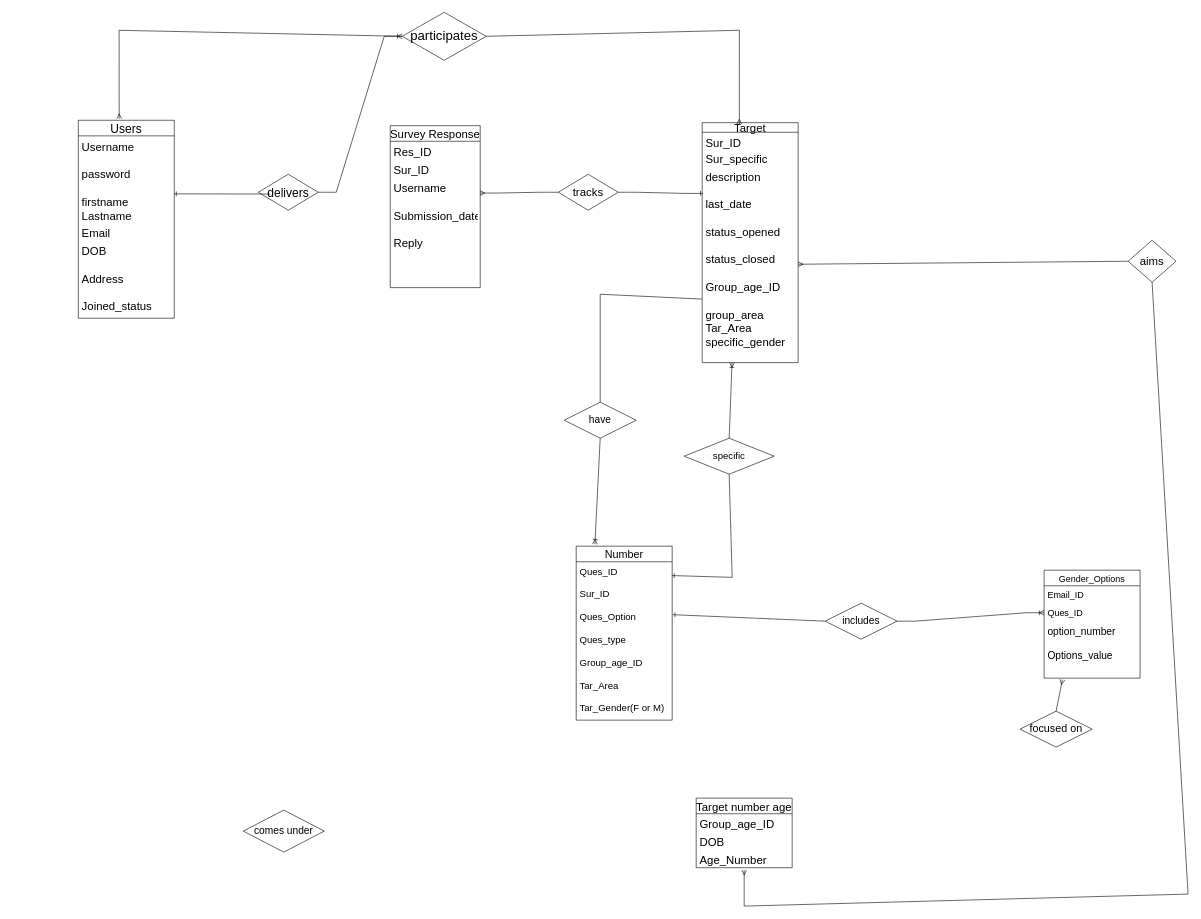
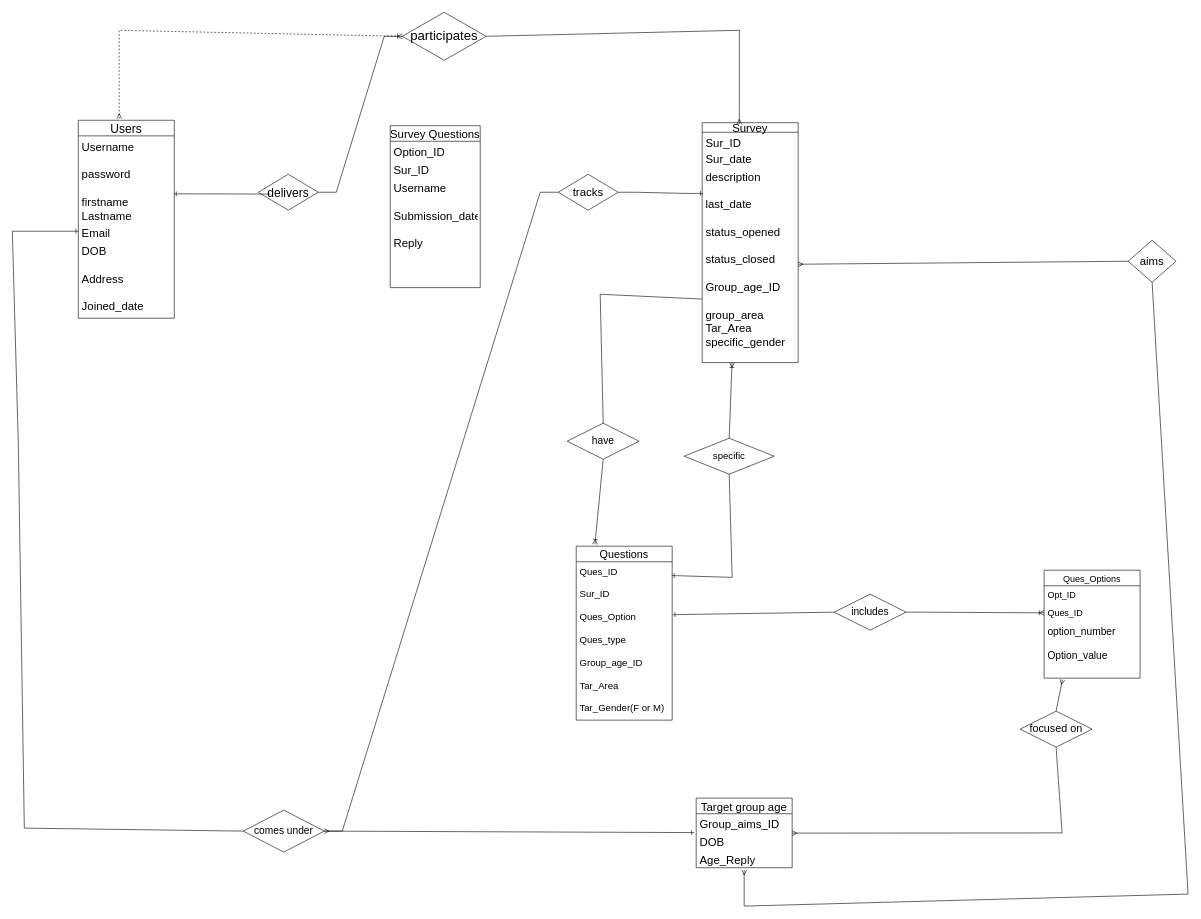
- <mxCell id="48" value="" style="edgeStyle=none;orthogonalLoop=1;jettySize=auto;html=1;rounded=0;startArrow=ERmany;startFill=0;endArrow=none;endFill=0;sourcePerimeterSpacing=1;targetPerimeterSpacing=1;entryX=0;entryY=0.5;entryDx=0;entryDy=0;exitX=0.426;exitY=-0.008;exitDx=0;exitDy=0;exitPerimeter=0;" edge="1" parent="1" source="2" target="47"><mxGeometry width="80" relative="1" as="geometry"><mxPoint x="180" y="110" as="sourcePoint" /><mxPoint x="620" y="150" as="targetPoint" /><Array as="points"><mxPoint x="198" y="50" /></Array></mxGeometry></mxCell>
+ <mxCell id="48" value="" style="edgeStyle=none;orthogonalLoop=1;jettySize=auto;html=1;rounded=0;startArrow=ERmany;startFill=0;endArrow=none;endFill=0;sourcePerimeterSpacing=1;targetPerimeterSpacing=1;entryX=0;entryY=0.5;entryDx=0;entryDy=0;exitX=0.426;exitY=-0.008;exitDx=0;exitDy=0;exitPerimeter=0;dashed=1;" edge="1" parent="1" source="2" target="47"><mxGeometry width="80" relative="1" as="geometry"><mxPoint x="180" y="110" as="sourcePoint" /><mxPoint x="620" y="150" as="targetPoint" /><Array as="points"><mxPoint x="198" y="50" /></Array></mxGeometry></mxCell>
- <mxCell id="13" value="Target" style="swimlane;fontStyle=0;childLayout=stackLayout;horizontal=1;startSize=16;horizontalStack=0;resizeParent=1;resizeParentMax=0;resizeLast=0;collapsible=1;marginBottom=0;align=center;fontSize=19;" parent="1" vertex="1"><mxGeometry x="1170" y="204" width="160" height="400" as="geometry" /></mxCell>
+ <mxCell id="13" value="Survey" style="swimlane;fontStyle=0;childLayout=stackLayout;horizontal=1;startSize=16;horizontalStack=0;resizeParent=1;resizeParentMax=0;resizeLast=0;collapsible=1;marginBottom=0;align=center;fontSize=19;" parent="1" vertex="1"><mxGeometry x="1170" y="204" width="160" height="400" as="geometry" /></mxCell>
- <mxCell id="6" value="Survey Response" style="swimlane;fontStyle=0;childLayout=stackLayout;horizontal=1;startSize=26;horizontalStack=0;resizeParent=1;resizeParentMax=0;resizeLast=0;collapsible=1;marginBottom=0;align=center;fontSize=19;" parent="1" vertex="1"><mxGeometry x="650" y="209" width="150" height="270" as="geometry" /></mxCell>
+ <mxCell id="6" value="Survey Questions" style="swimlane;fontStyle=0;childLayout=stackLayout;horizontal=1;startSize=26;horizontalStack=0;resizeParent=1;resizeParentMax=0;resizeLast=0;collapsible=1;marginBottom=0;align=center;fontSize=19;" parent="1" vertex="1"><mxGeometry x="650" y="209" width="150" height="270" as="geometry" /></mxCell>
- <mxCell id="7" value="Res_ID" style="text;strokeColor=none;fillColor=none;spacingLeft=4;spacingRight=4;overflow=hidden;rotatable=0;points=[[0,0.5],[1,0.5]];portConstraint=eastwest;fontSize=19;" parent="6" vertex="1"><mxGeometry y="26" width="150" height="30" as="geometry" /></mxCell>
+ <mxCell id="7" value="Option_ID" style="text;strokeColor=none;fillColor=none;spacingLeft=4;spacingRight=4;overflow=hidden;rotatable=0;points=[[0,0.5],[1,0.5]];portConstraint=eastwest;fontSize=19;" parent="6" vertex="1"><mxGeometry y="26" width="150" height="30" as="geometry" /></mxCell>
- <mxCell id="15" value="Sur_specific" style="text;strokeColor=none;fillColor=none;spacingLeft=4;spacingRight=4;overflow=hidden;rotatable=0;points=[[0,0.5],[1,0.5]];portConstraint=eastwest;fontSize=19;" parent="13" vertex="1"><mxGeometry y="42" width="160" height="30" as="geometry" /></mxCell>
+ <mxCell id="15" value="Sur_date" style="text;strokeColor=none;fillColor=none;spacingLeft=4;spacingRight=4;overflow=hidden;rotatable=0;points=[[0,0.5],[1,0.5]];portConstraint=eastwest;fontSize=19;" parent="13" vertex="1"><mxGeometry y="42" width="160" height="30" as="geometry" /></mxCell>
- <mxCell id="26" value="" style="edgeStyle=entityRelationEdgeStyle;fontSize=12;html=1;endArrow=ERmany;rounded=0;entryX=0.996;entryY=0.143;entryDx=0;entryDy=0;entryPerimeter=0;exitX=0;exitY=0.5;exitDx=0;exitDy=0;" parent="1" source="25" target="9" edge="1"><mxGeometry width="100" height="100" relative="1" as="geometry"><mxPoint x="1020" y="550" as="sourcePoint" /><mxPoint x="950" y="470" as="targetPoint" /></mxGeometry></mxCell>
+ <mxCell id="26" value="" style="edgeStyle=entityRelationEdgeStyle;fontSize=12;html=1;endArrow=ERmany;rounded=0;exitX=0;exitY=0.5;exitDx=0;exitDy=0;" parent="1" source="25" target="38" edge="1"><mxGeometry width="100" height="100" relative="1" as="geometry"><mxPoint x="1020" y="550" as="sourcePoint" /><mxPoint x="950" y="470" as="targetPoint" /></mxGeometry></mxCell>
- <mxCell id="5" value="DOB&#10;&#10;Address&#10;&#10;Joined_status" style="text;strokeColor=none;fillColor=none;spacingLeft=4;spacingRight=4;overflow=hidden;rotatable=0;points=[[0,0.5],[1,0.5]];portConstraint=eastwest;fontSize=19;" parent="2" vertex="1"><mxGeometry y="200" width="160" height="130" as="geometry" /></mxCell>
+ <mxCell id="5" value="DOB&#10;&#10;Address&#10;&#10;Joined_date" style="text;strokeColor=none;fillColor=none;spacingLeft=4;spacingRight=4;overflow=hidden;rotatable=0;points=[[0,0.5],[1,0.5]];portConstraint=eastwest;fontSize=19;" parent="2" vertex="1"><mxGeometry y="200" width="160" height="130" as="geometry" /></mxCell>
- <mxCell id="28" value="&lt;font style=&quot;font-size: 17px;&quot;&gt;have&lt;/font&gt;" style="shape=rhombus;perimeter=rhombusPerimeter;whiteSpace=wrap;html=1;align=center;" parent="1" vertex="1"><mxGeometry x="940" y="670" width="120" height="60" as="geometry" /></mxCell>
+ <mxCell id="28" value="&lt;font style=&quot;font-size: 17px;&quot;&gt;have&lt;/font&gt;" style="shape=rhombus;perimeter=rhombusPerimeter;whiteSpace=wrap;html=1;align=center;" parent="1" vertex="1"><mxGeometry x="945" y="705" width="120" height="60" as="geometry" /></mxCell>
- <mxCell id="17" value="Number" style="swimlane;fontStyle=0;childLayout=stackLayout;horizontal=1;startSize=26;horizontalStack=0;resizeParent=1;resizeParentMax=0;resizeLast=0;collapsible=1;marginBottom=0;align=center;fontSize=18;" parent="1" vertex="1"><mxGeometry x="960" y="910" width="160" height="290" as="geometry" /></mxCell>
+ <mxCell id="17" value="Questions" style="swimlane;fontStyle=0;childLayout=stackLayout;horizontal=1;startSize=26;horizontalStack=0;resizeParent=1;resizeParentMax=0;resizeLast=0;collapsible=1;marginBottom=0;align=center;fontSize=18;" parent="1" vertex="1"><mxGeometry x="960" y="910" width="160" height="290" as="geometry" /></mxCell>
- <mxCell id="19" value="Gender_Options" style="swimlane;fontStyle=0;childLayout=stackLayout;horizontal=1;startSize=26;horizontalStack=0;resizeParent=1;resizeParentMax=0;resizeLast=0;collapsible=1;marginBottom=0;align=center;fontSize=15;" parent="1" vertex="1"><mxGeometry x="1740" y="950" width="160" height="180" as="geometry" /></mxCell>
+ <mxCell id="19" value="Ques_Options" style="swimlane;fontStyle=0;childLayout=stackLayout;horizontal=1;startSize=26;horizontalStack=0;resizeParent=1;resizeParentMax=0;resizeLast=0;collapsible=1;marginBottom=0;align=center;fontSize=15;" parent="1" vertex="1"><mxGeometry x="1740" y="950" width="160" height="180" as="geometry" /></mxCell>
- <mxCell id="20" value="Email_ID" style="text;strokeColor=none;fillColor=none;spacingLeft=4;spacingRight=4;overflow=hidden;rotatable=0;points=[[0,0.5],[1,0.5]];portConstraint=eastwest;fontSize=15;" parent="19" vertex="1"><mxGeometry y="26" width="160" height="30" as="geometry" /></mxCell>
+ <mxCell id="20" value="Opt_ID" style="text;strokeColor=none;fillColor=none;spacingLeft=4;spacingRight=4;overflow=hidden;rotatable=0;points=[[0,0.5],[1,0.5]];portConstraint=eastwest;fontSize=15;" parent="19" vertex="1"><mxGeometry y="26" width="160" height="30" as="geometry" /></mxCell>
+ <mxCell id="40" value="" style="edgeStyle=none;orthogonalLoop=1;jettySize=auto;html=1;rounded=0;startArrow=none;startFill=0;endArrow=ERone;endFill=0;sourcePerimeterSpacing=1;targetPerimeterSpacing=1;entryX=0;entryY=0.5;entryDx=0;entryDy=0;exitX=0;exitY=0.5;exitDx=0;exitDy=0;" edge="1" parent="1" source="38" target="4"><mxGeometry width="80" relative="1" as="geometry"><mxPoint x="20" y="1340" as="sourcePoint" /><mxPoint x="230" y="910" as="targetPoint" /><Array as="points"><mxPoint x="40" y="1380" /><mxPoint x="30" y="740" /><mxPoint x="20" y="385" /></Array></mxGeometry></mxCell>
- <mxCell id="23" value="&lt;font style=&quot;font-size: 17px;&quot;&gt;includes&lt;/font&gt;" style="shape=rhombus;perimeter=rhombusPerimeter;whiteSpace=wrap;html=1;align=center;" parent="1" vertex="1"><mxGeometry x="1375" y="1005" width="120" height="60" as="geometry" /></mxCell>
+ <mxCell id="23" value="&lt;font style=&quot;font-size: 17px;&quot;&gt;includes&lt;/font&gt;" style="shape=rhombus;perimeter=rhombusPerimeter;whiteSpace=wrap;html=1;align=center;" parent="1" vertex="1"><mxGeometry x="1390" y="990" width="120" height="60" as="geometry" /></mxCell>
- <mxCell id="22" value="option_number&#10;&#10;Options_value&#10;" style="text;strokeColor=none;fillColor=none;spacingLeft=4;spacingRight=4;overflow=hidden;rotatable=0;points=[[0,0.5],[1,0.5]];portConstraint=eastwest;fontSize=17;" parent="19" vertex="1"><mxGeometry y="86" width="160" height="94" as="geometry" /></mxCell>
+ <mxCell id="22" value="option_number&#10;&#10;Option_value&#10;" style="text;strokeColor=none;fillColor=none;spacingLeft=4;spacingRight=4;overflow=hidden;rotatable=0;points=[[0,0.5],[1,0.5]];portConstraint=eastwest;fontSize=17;" parent="19" vertex="1"><mxGeometry y="86" width="160" height="94" as="geometry" /></mxCell>
+ <mxCell id="42" value="" style="endArrow=none;html=1;rounded=0;sourcePerimeterSpacing=1;targetPerimeterSpacing=1;exitX=0.999;exitY=0.078;exitDx=0;exitDy=0;exitPerimeter=0;entryX=0.5;entryY=1;entryDx=0;entryDy=0;endFill=0;startArrow=ERmany;startFill=0;" edge="1" parent="1" source="32" target="41"><mxGeometry relative="1" as="geometry"><mxPoint x="1550" y="1200" as="sourcePoint" /><mxPoint x="1710" y="1200" as="targetPoint" /><Array as="points"><mxPoint x="1770" y="1388" /></Array></mxGeometry></mxCell>
- <mxCell id="30" value="Target number age" style="swimlane;fontStyle=0;childLayout=stackLayout;horizontal=1;startSize=26;horizontalStack=0;resizeParent=1;resizeParentMax=0;resizeLast=0;collapsible=1;marginBottom=0;align=center;fontSize=19;" vertex="1" parent="1"><mxGeometry x="1160" y="1330" width="160" height="116" as="geometry" /></mxCell>
+ <mxCell id="30" value="Target group age" style="swimlane;fontStyle=0;childLayout=stackLayout;horizontal=1;startSize=26;horizontalStack=0;resizeParent=1;resizeParentMax=0;resizeLast=0;collapsible=1;marginBottom=0;align=center;fontSize=19;" vertex="1" parent="1"><mxGeometry x="1160" y="1330" width="160" height="116" as="geometry" /></mxCell>
- <mxCell id="31" value="Group_age_ID" style="text;strokeColor=none;fillColor=none;spacingLeft=4;spacingRight=4;overflow=hidden;rotatable=0;points=[[0,0.5],[1,0.5]];portConstraint=eastwest;fontSize=19;" vertex="1" parent="30"><mxGeometry y="26" width="160" height="30" as="geometry" /></mxCell>
+ <mxCell id="31" value="Group_aims_ID" style="text;strokeColor=none;fillColor=none;spacingLeft=4;spacingRight=4;overflow=hidden;rotatable=0;points=[[0,0.5],[1,0.5]];portConstraint=eastwest;fontSize=19;" vertex="1" parent="30"><mxGeometry y="26" width="160" height="30" as="geometry" /></mxCell>
+ <mxCell id="39" value="" style="edgeStyle=none;orthogonalLoop=1;jettySize=auto;html=1;rounded=0;startArrow=none;startFill=0;endArrow=ERone;endFill=0;sourcePerimeterSpacing=1;targetPerimeterSpacing=1;exitX=1;exitY=0.5;exitDx=0;exitDy=0;entryX=-0.022;entryY=0.048;entryDx=0;entryDy=0;entryPerimeter=0;" edge="1" parent="1" source="38" target="32"><mxGeometry width="80" relative="1" as="geometry"><mxPoint x="700" y="1380" as="sourcePoint" /><mxPoint x="780" y="1380" as="targetPoint" /><Array as="points" /></mxGeometry></mxCell>
- <mxCell id="33" value="Age_Number" style="text;strokeColor=none;fillColor=none;spacingLeft=4;spacingRight=4;overflow=hidden;rotatable=0;points=[[0,0.5],[1,0.5]];portConstraint=eastwest;fontSize=19;" vertex="1" parent="30"><mxGeometry y="86" width="160" height="30" as="geometry" /></mxCell>
+ <mxCell id="33" value="Age_Reply" style="text;strokeColor=none;fillColor=none;spacingLeft=4;spacingRight=4;overflow=hidden;rotatable=0;points=[[0,0.5],[1,0.5]];portConstraint=eastwest;fontSize=19;" vertex="1" parent="30"><mxGeometry y="86" width="160" height="30" as="geometry" /></mxCell>
